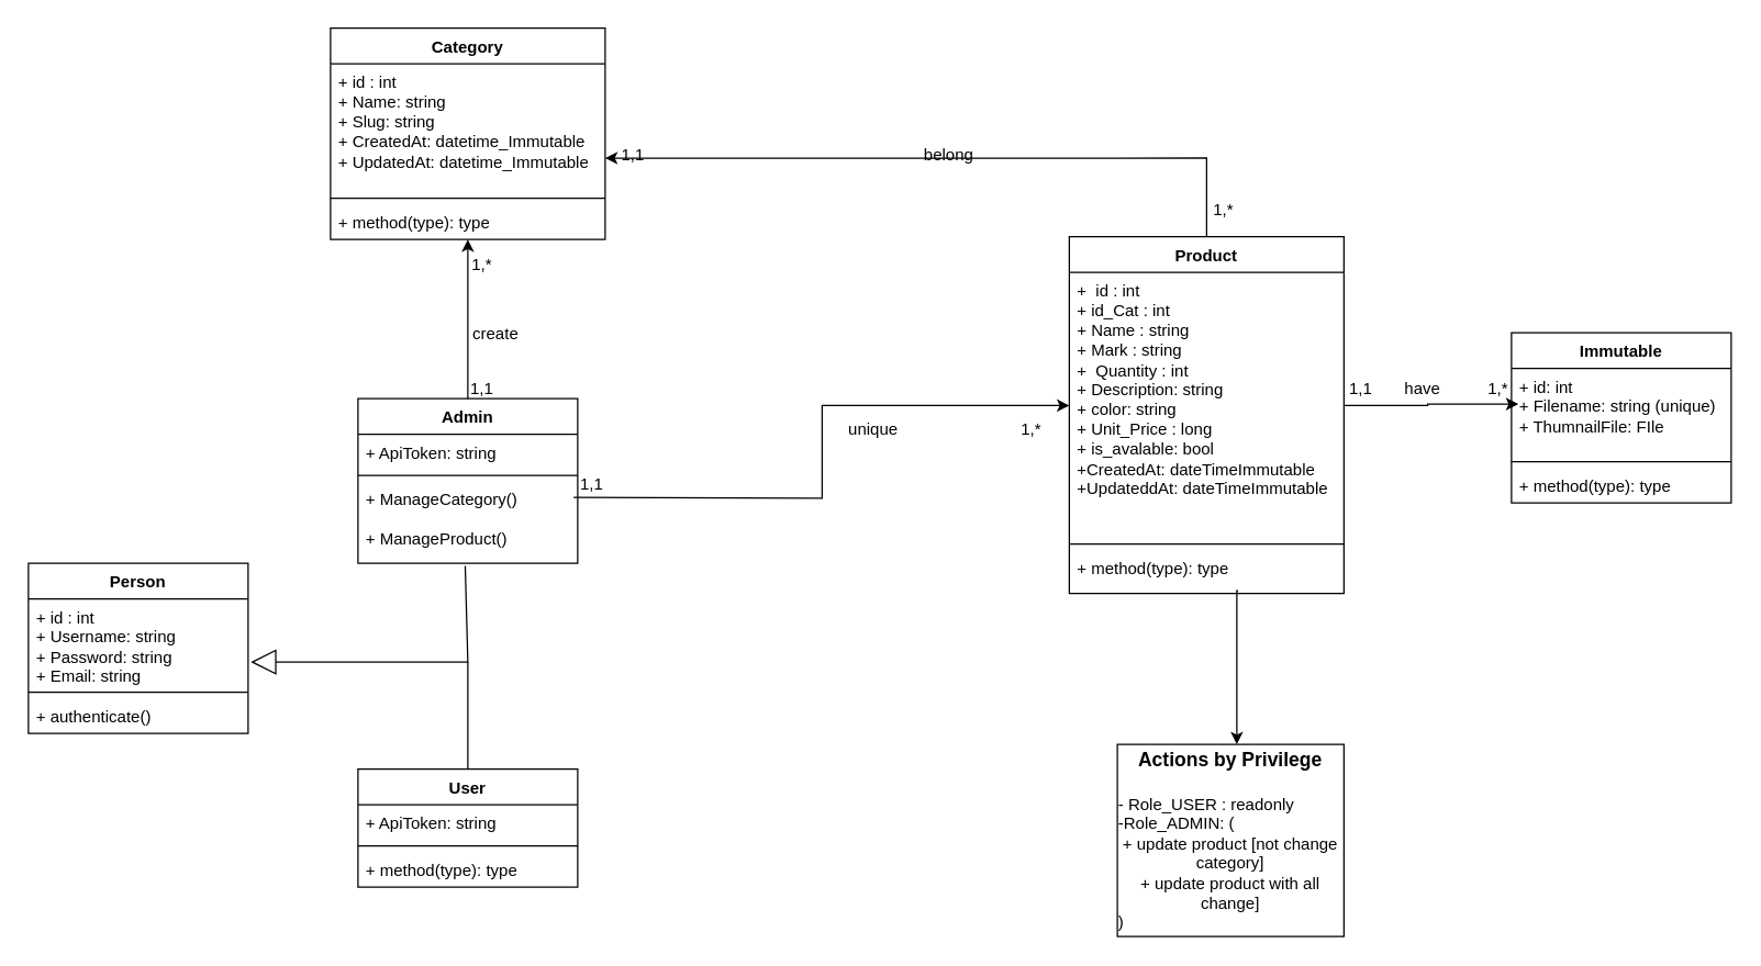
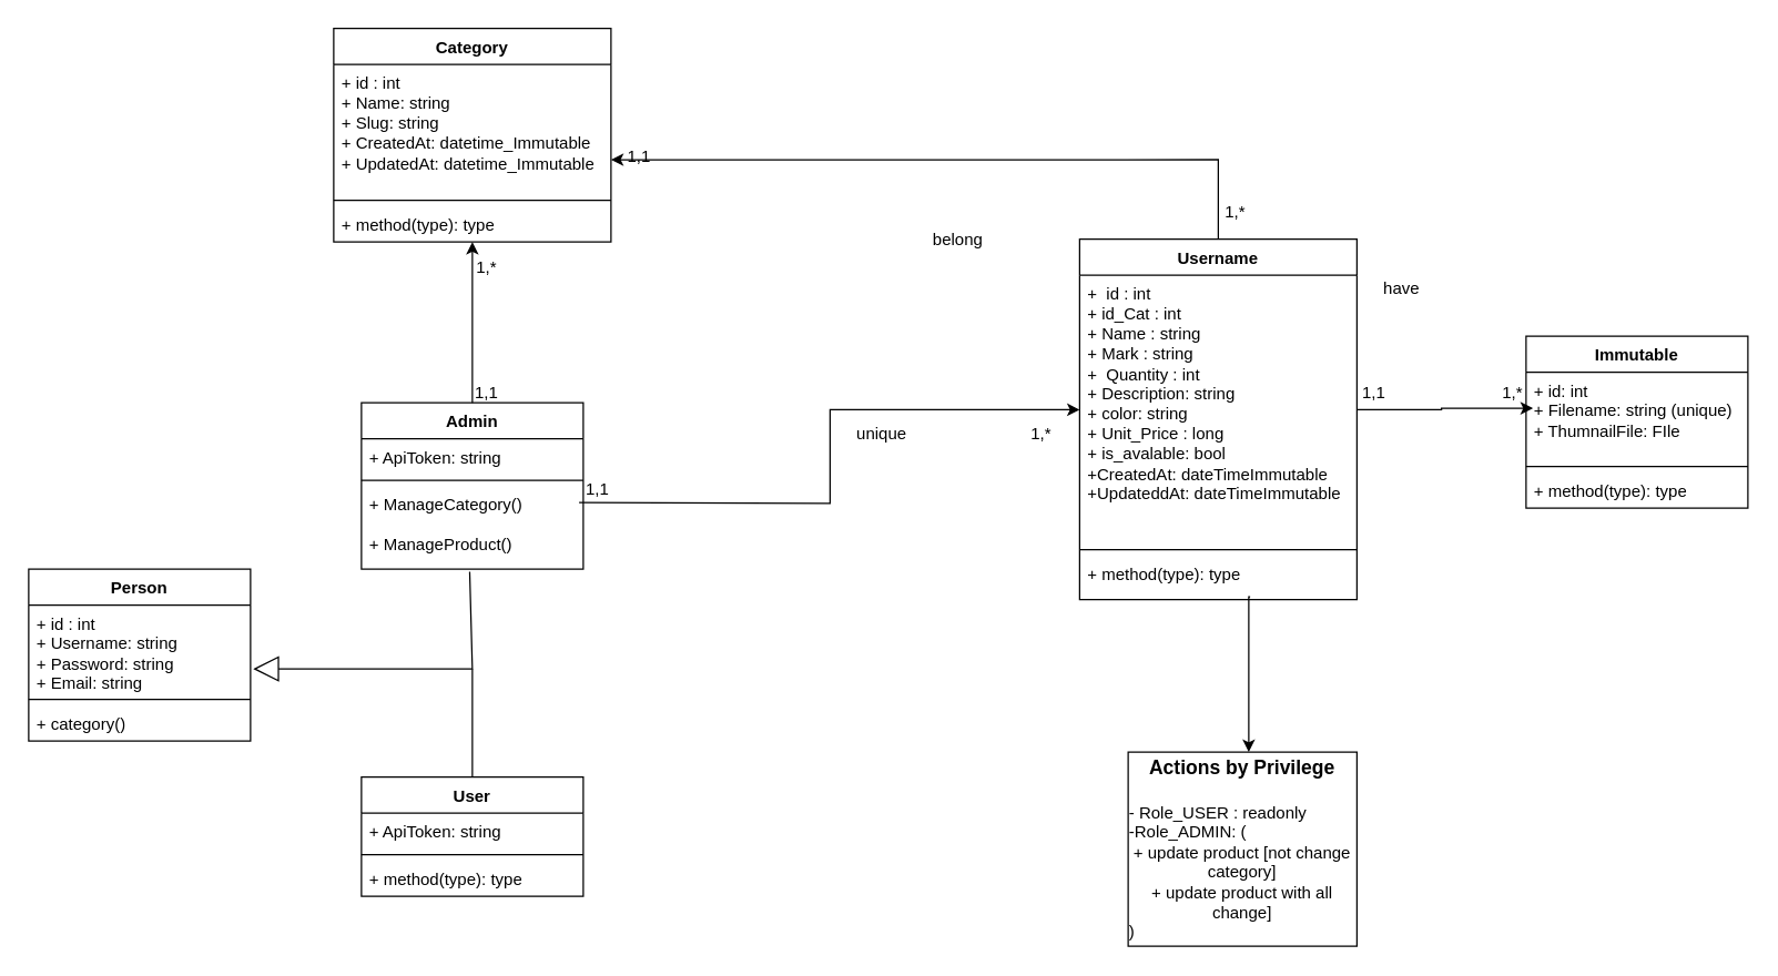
- <mxCell id="31" value="belong" style="text;html=1;align=center;verticalAlign=middle;resizable=0;points=[];autosize=1;strokeColor=none;fillColor=none;" parent="1" vertex="1"><mxGeometry x="660" y="98" width="60" height="30" as="geometry" /></mxCell>
+ <mxCell id="31" value="belong" style="text;html=1;align=center;verticalAlign=middle;resizable=0;points=[];autosize=1;strokeColor=none;fillColor=none;" parent="1" vertex="1"><mxGeometry x="660" y="158" width="60" height="30" as="geometry" /></mxCell>
- <mxCell id="24" value="Product" style="swimlane;fontStyle=1;align=center;verticalAlign=top;childLayout=stackLayout;horizontal=1;startSize=26;horizontalStack=0;resizeParent=1;resizeParentMax=0;resizeLast=0;collapsible=1;marginBottom=0;whiteSpace=wrap;html=1;" parent="1" vertex="1"><mxGeometry x="778" y="172" width="200" height="260" as="geometry" /></mxCell>
+ <mxCell id="24" value="Username" style="swimlane;fontStyle=1;align=center;verticalAlign=top;childLayout=stackLayout;horizontal=1;startSize=26;horizontalStack=0;resizeParent=1;resizeParentMax=0;resizeLast=0;collapsible=1;marginBottom=0;whiteSpace=wrap;html=1;" parent="1" vertex="1"><mxGeometry x="778" y="172" width="200" height="260" as="geometry" /></mxCell>
- <mxCell id="21" value="create" style="text;html=1;align=center;verticalAlign=middle;resizable=0;points=[];autosize=1;strokeColor=none;fillColor=none;" parent="1" vertex="1"><mxGeometry x="330" y="228" width="60" height="30" as="geometry" /></mxCell>
- <mxCell id="43" value="have" style="text;html=1;align=center;verticalAlign=middle;resizable=0;points=[];autosize=1;strokeColor=none;fillColor=none;" vertex="1" parent="1"><mxGeometry x="1010" y="268" width="50" height="30" as="geometry" /></mxCell>
+ <mxCell id="43" value="have" style="text;html=1;align=center;verticalAlign=middle;resizable=0;points=[];autosize=1;strokeColor=none;fillColor=none;" vertex="1" parent="1"><mxGeometry x="985" y="193" width="50" height="30" as="geometry" /></mxCell>
- <mxCell id="5" value="+ authenticate()" style="text;strokeColor=none;fillColor=none;align=left;verticalAlign=top;spacingLeft=4;spacingRight=4;overflow=hidden;rotatable=0;points=[[0,0.5],[1,0.5]];portConstraint=eastwest;whiteSpace=wrap;html=1;" parent="2" vertex="1"><mxGeometry y="98" width="160" height="26" as="geometry" /></mxCell>
+ <mxCell id="5" value="+ category()" style="text;strokeColor=none;fillColor=none;align=left;verticalAlign=top;spacingLeft=4;spacingRight=4;overflow=hidden;rotatable=0;points=[[0,0.5],[1,0.5]];portConstraint=eastwest;whiteSpace=wrap;html=1;" parent="2" vertex="1"><mxGeometry y="98" width="160" height="26" as="geometry" /></mxCell>
